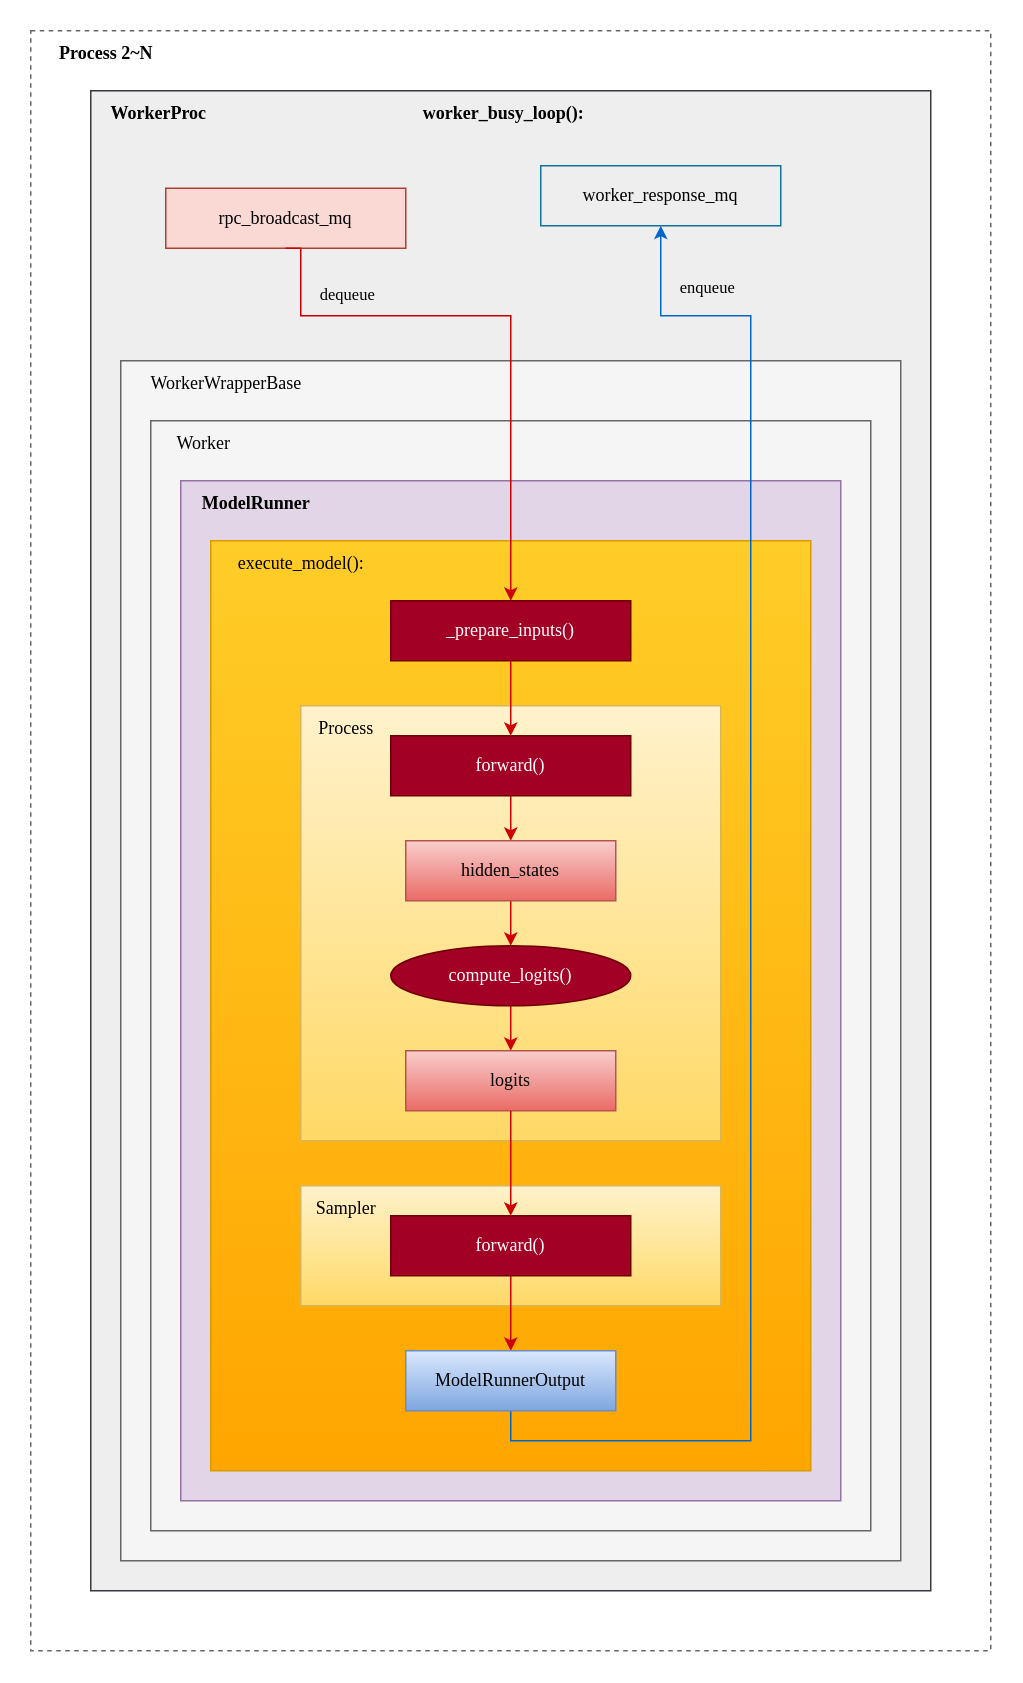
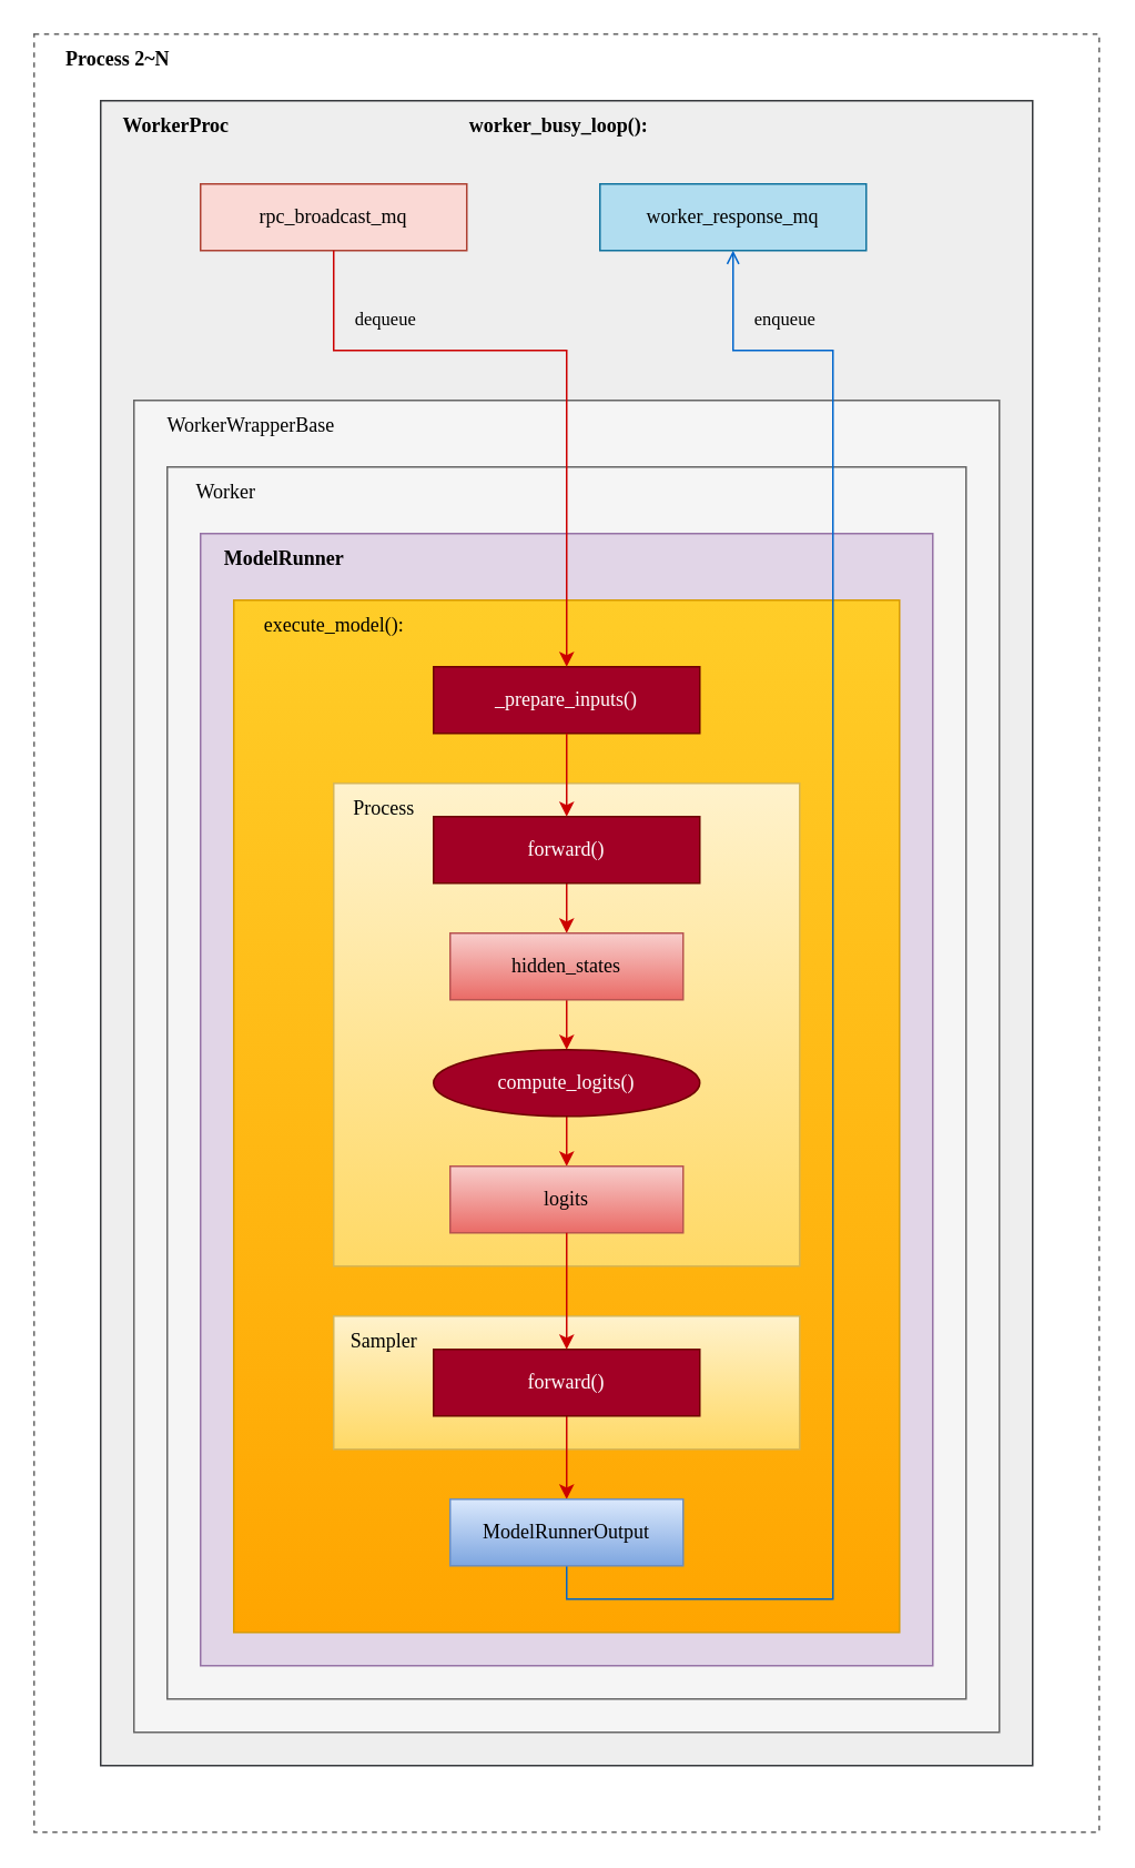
- <mxCell id="8" value="&lt;font face=&quot;Comic Sans MS&quot;&gt;worker_response_mq&lt;/font&gt;" style="rounded=0;whiteSpace=wrap;html=1;fillColor=#eeeeee;strokeColor=#10739e;" parent="1" vertex="1"><mxGeometry x="360" y="110" width="160" height="40" as="geometry" /></mxCell>
+ <mxCell id="8" value="&lt;font face=&quot;Comic Sans MS&quot;&gt;worker_response_mq&lt;/font&gt;" style="rounded=0;whiteSpace=wrap;html=1;fillColor=#b1ddf0;strokeColor=#10739e;" parent="1" vertex="1"><mxGeometry x="360" y="110" width="160" height="40" as="geometry" /></mxCell>
- <mxCell id="7" value="&lt;font face=&quot;Comic Sans MS&quot;&gt;rpc_broadcast_mq&lt;/font&gt;" style="rounded=0;whiteSpace=wrap;html=1;fillColor=#fad9d5;strokeColor=#ae4132;" parent="1" vertex="1"><mxGeometry x="110" y="125" width="160" height="40" as="geometry" /></mxCell>
+ <mxCell id="7" value="&lt;font face=&quot;Comic Sans MS&quot;&gt;rpc_broadcast_mq&lt;/font&gt;" style="rounded=0;whiteSpace=wrap;html=1;fillColor=#fad9d5;strokeColor=#ae4132;" parent="1" vertex="1"><mxGeometry x="120" y="110" width="160" height="40" as="geometry" /></mxCell>
- <mxCell id="29" style="edgeStyle=orthogonalEdgeStyle;rounded=0;orthogonalLoop=1;jettySize=auto;html=1;exitX=0.5;exitY=1;exitDx=0;exitDy=0;entryX=0.5;entryY=1;entryDx=0;entryDy=0;strokeColor=#0066CC;" parent="1" source="31" target="8" edge="1"><mxGeometry relative="1" as="geometry"><Array as="points"><mxPoint x="340" y="960" /><mxPoint x="500" y="960" /><mxPoint x="500" y="210" /><mxPoint x="440" y="210" /></Array></mxGeometry></mxCell>
+ <mxCell id="29" style="edgeStyle=orthogonalEdgeStyle;rounded=0;orthogonalLoop=1;jettySize=auto;html=1;exitX=0.5;exitY=1;exitDx=0;exitDy=0;entryX=0.5;entryY=1;entryDx=0;entryDy=0;strokeColor=#0066CC;endArrow=open;" parent="1" source="31" target="8" edge="1"><mxGeometry relative="1" as="geometry"><Array as="points"><mxPoint x="340" y="960" /><mxPoint x="500" y="960" /><mxPoint x="500" y="210" /><mxPoint x="440" y="210" /></Array></mxGeometry></mxCell>
